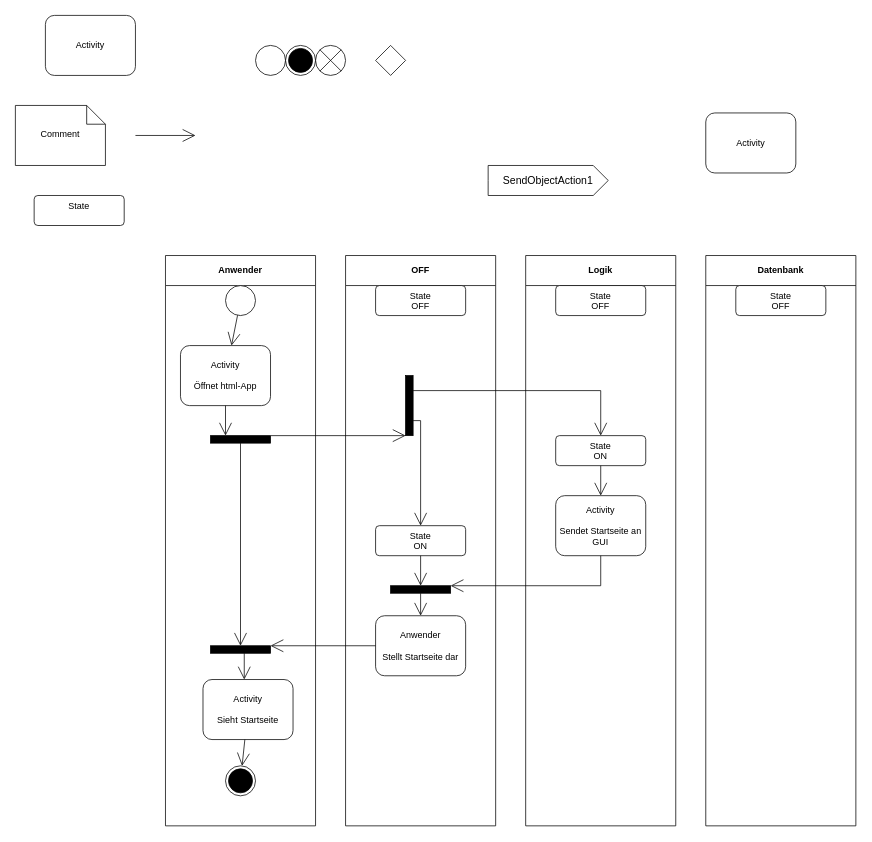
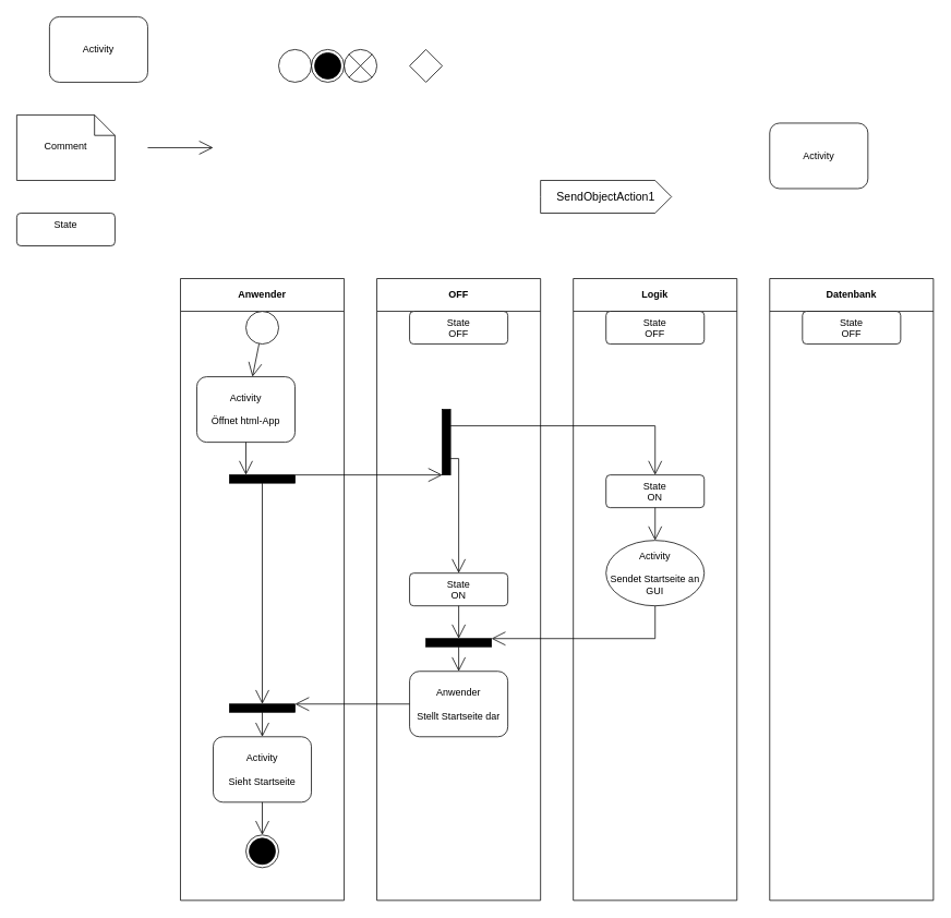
- <mxCell id="8" value="SendObjectAction1" style="html=1;shape=mxgraph.infographic.ribbonSimple;notch1=0;notch2=20;align=center;verticalAlign=middle;fontSize=14;fontStyle=0;fillColor=#FFFFFF;whiteSpace=wrap;" vertex="1" parent="1"><mxGeometry x="650" y="220" width="160" height="40" as="geometry" /></mxCell>
+ <mxCell id="8" value="SendObjectAction1" style="html=1;shape=mxgraph.infographic.ribbonSimple;notch1=0;notch2=20;align=center;verticalAlign=middle;fontSize=14;fontStyle=0;fillColor=#FFFFFF;whiteSpace=wrap;" vertex="1" parent="1"><mxGeometry x="660" y="220" width="160" height="40" as="geometry" /></mxCell>
- <mxCell id="9" value="State" style="html=1;align=center;verticalAlign=top;rounded=1;absoluteArcSize=1;arcSize=10;dashed=0;whiteSpace=wrap;" vertex="1" parent="1"><mxGeometry x="45" y="260" width="120" height="40" as="geometry" /></mxCell>
+ <mxCell id="9" value="State" style="html=1;align=center;verticalAlign=top;rounded=1;absoluteArcSize=1;arcSize=10;dashed=0;whiteSpace=wrap;" vertex="1" parent="1"><mxGeometry y="260" width="120" height="40" as="geometry" x="20" /></mxCell>
- <mxCell id="34" value="Activity&lt;div&gt;&lt;br&gt;&lt;/div&gt;&lt;div&gt;Sendet Startseite an GUI&lt;/div&gt;" style="rounded=1;whiteSpace=wrap;html=1;" vertex="1" parent="31"><mxGeometry x="40" y="320" width="120" height="80" as="geometry" /></mxCell>
+ <mxCell id="34" value="Activity&lt;div&gt;&lt;br&gt;&lt;/div&gt;&lt;div&gt;Sendet Startseite an GUI&lt;/div&gt;" style="ellipse;whiteSpace=wrap;html=1;" vertex="1" parent="31"><mxGeometry x="40" y="320" width="120" height="80" as="geometry" /></mxCell>
- <mxCell id="14" value="Activity&lt;div&gt;&lt;br&gt;&lt;/div&gt;&lt;div&gt;Sieht Startseite&lt;/div&gt;" style="rounded=1;whiteSpace=wrap;html=1;" vertex="1" parent="10"><mxGeometry x="50" y="565" width="120" height="80" as="geometry" /></mxCell>
+ <mxCell id="14" value="Activity&lt;div&gt;&lt;br&gt;&lt;/div&gt;&lt;div&gt;Sieht Startseite&lt;/div&gt;" style="rounded=1;whiteSpace=wrap;html=1;" vertex="1" parent="10"><mxGeometry x="40" y="560" width="120" height="80" as="geometry" /></mxCell>
